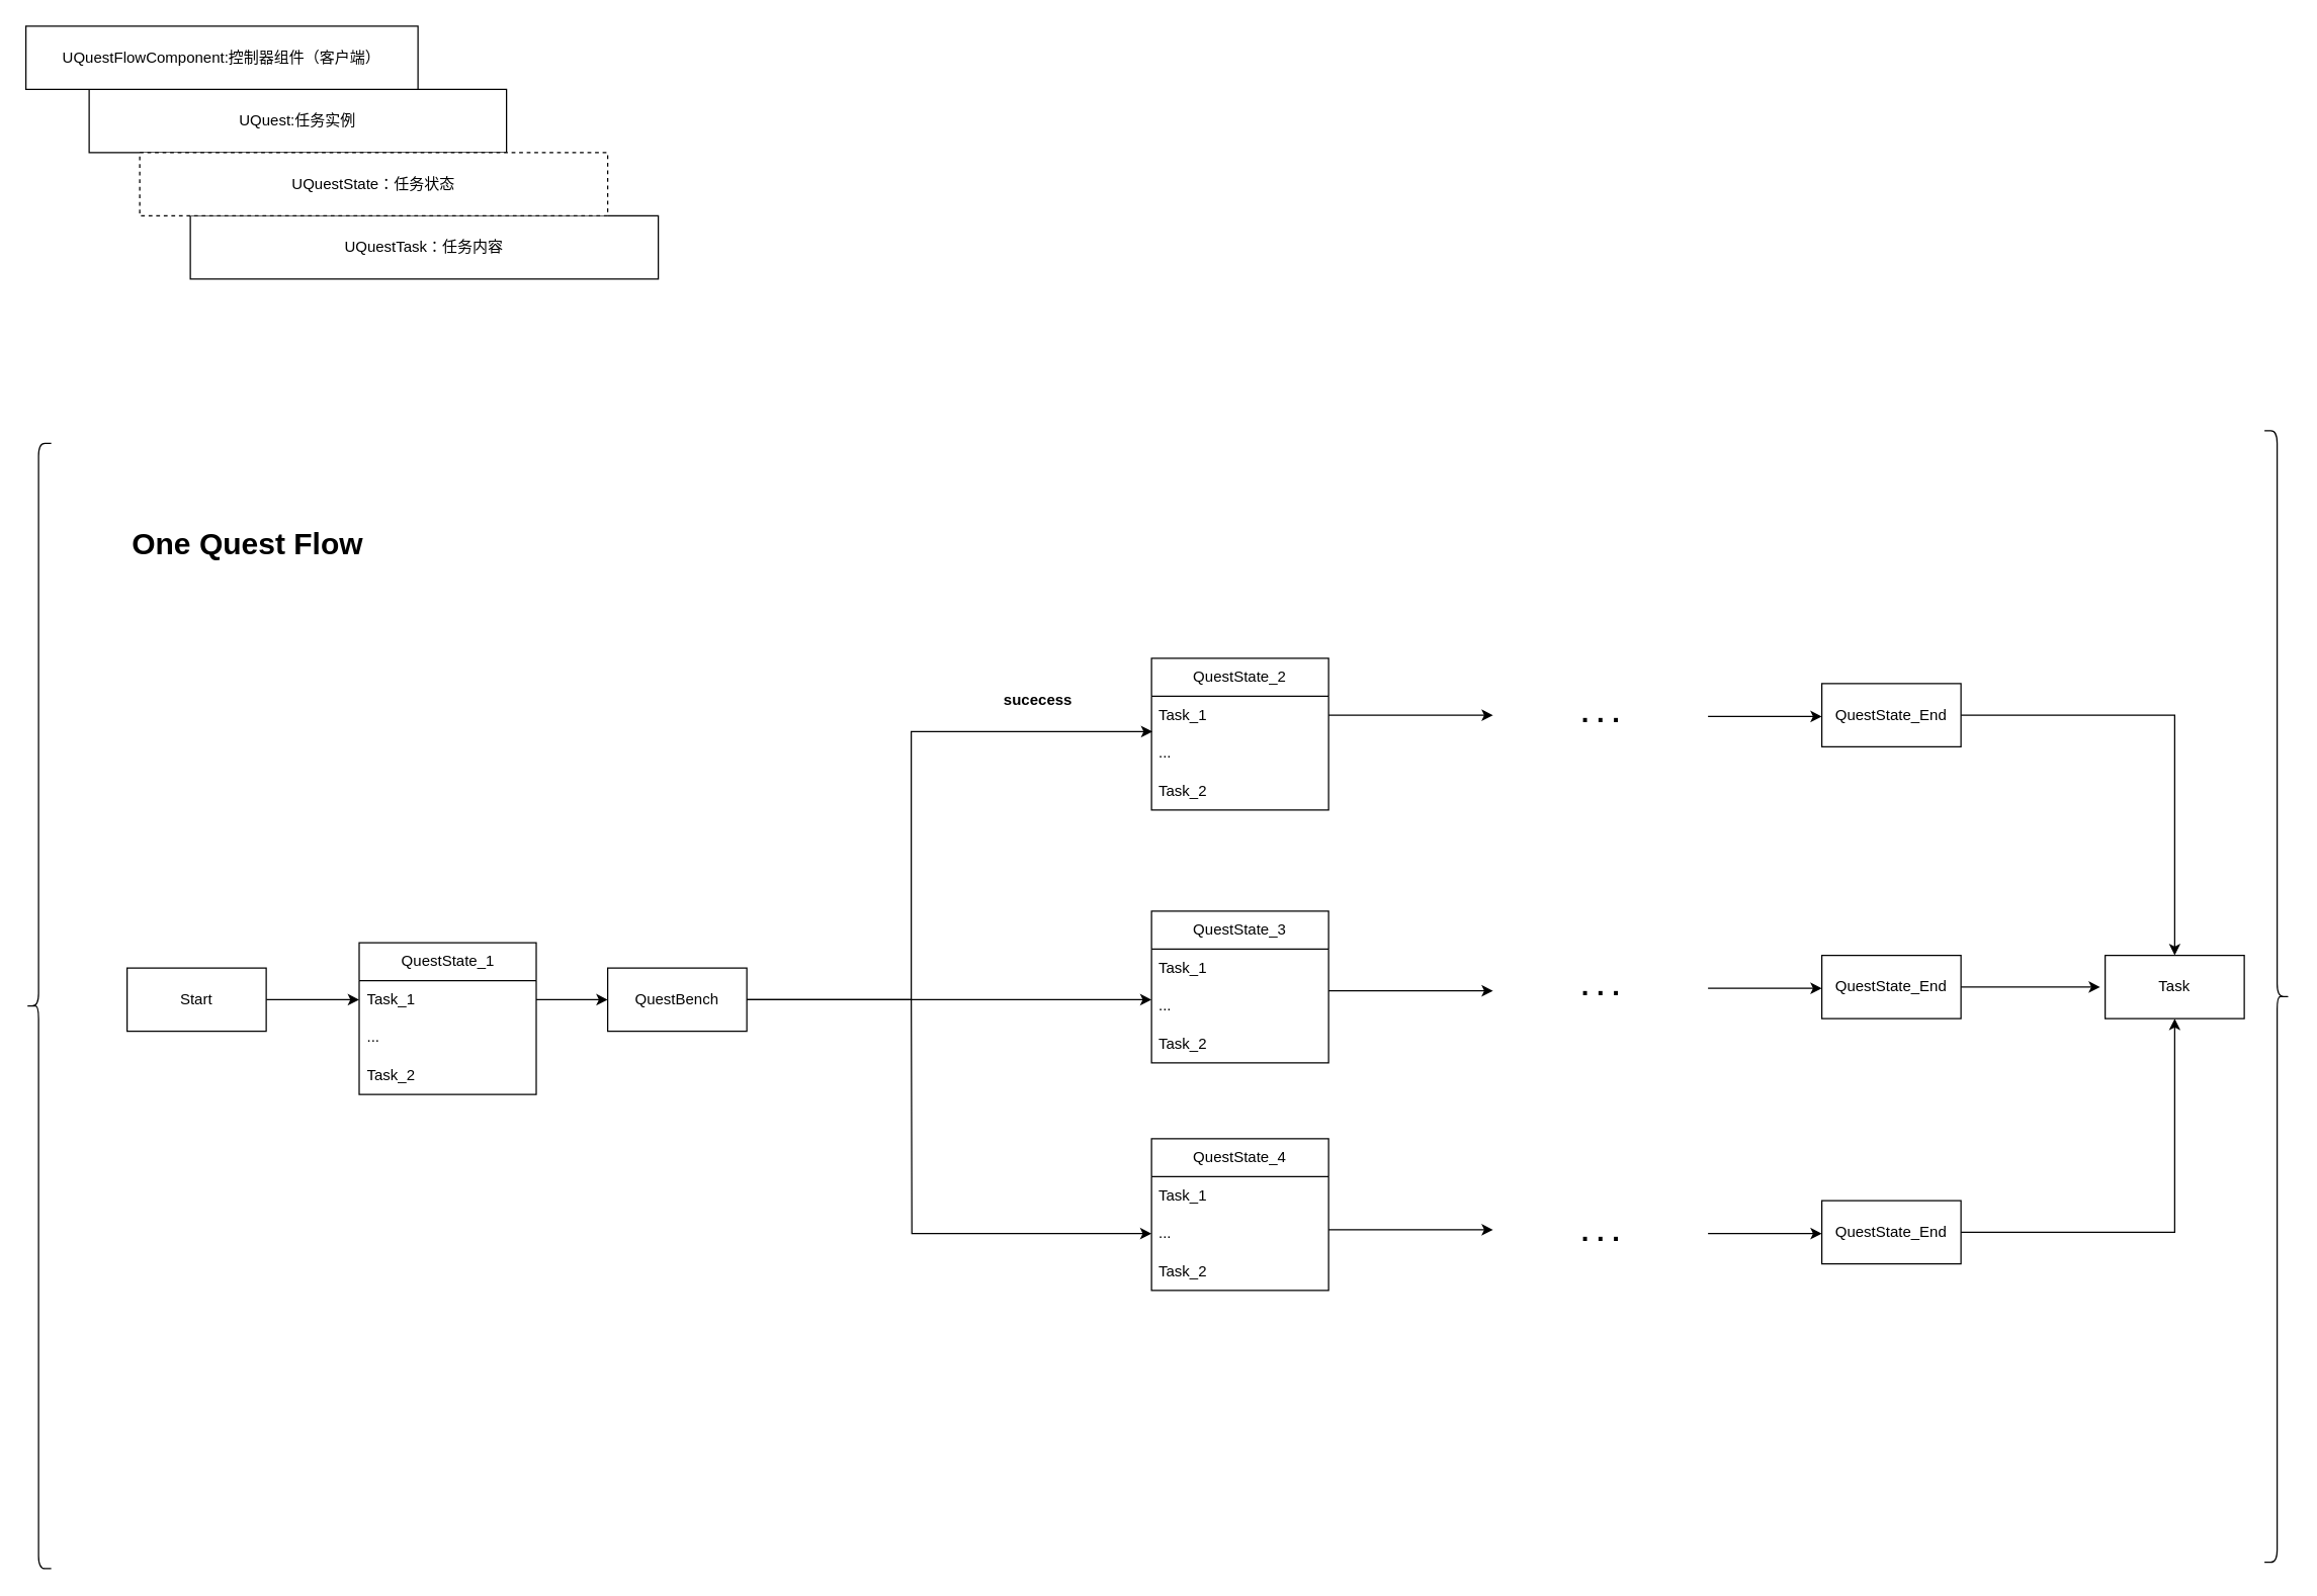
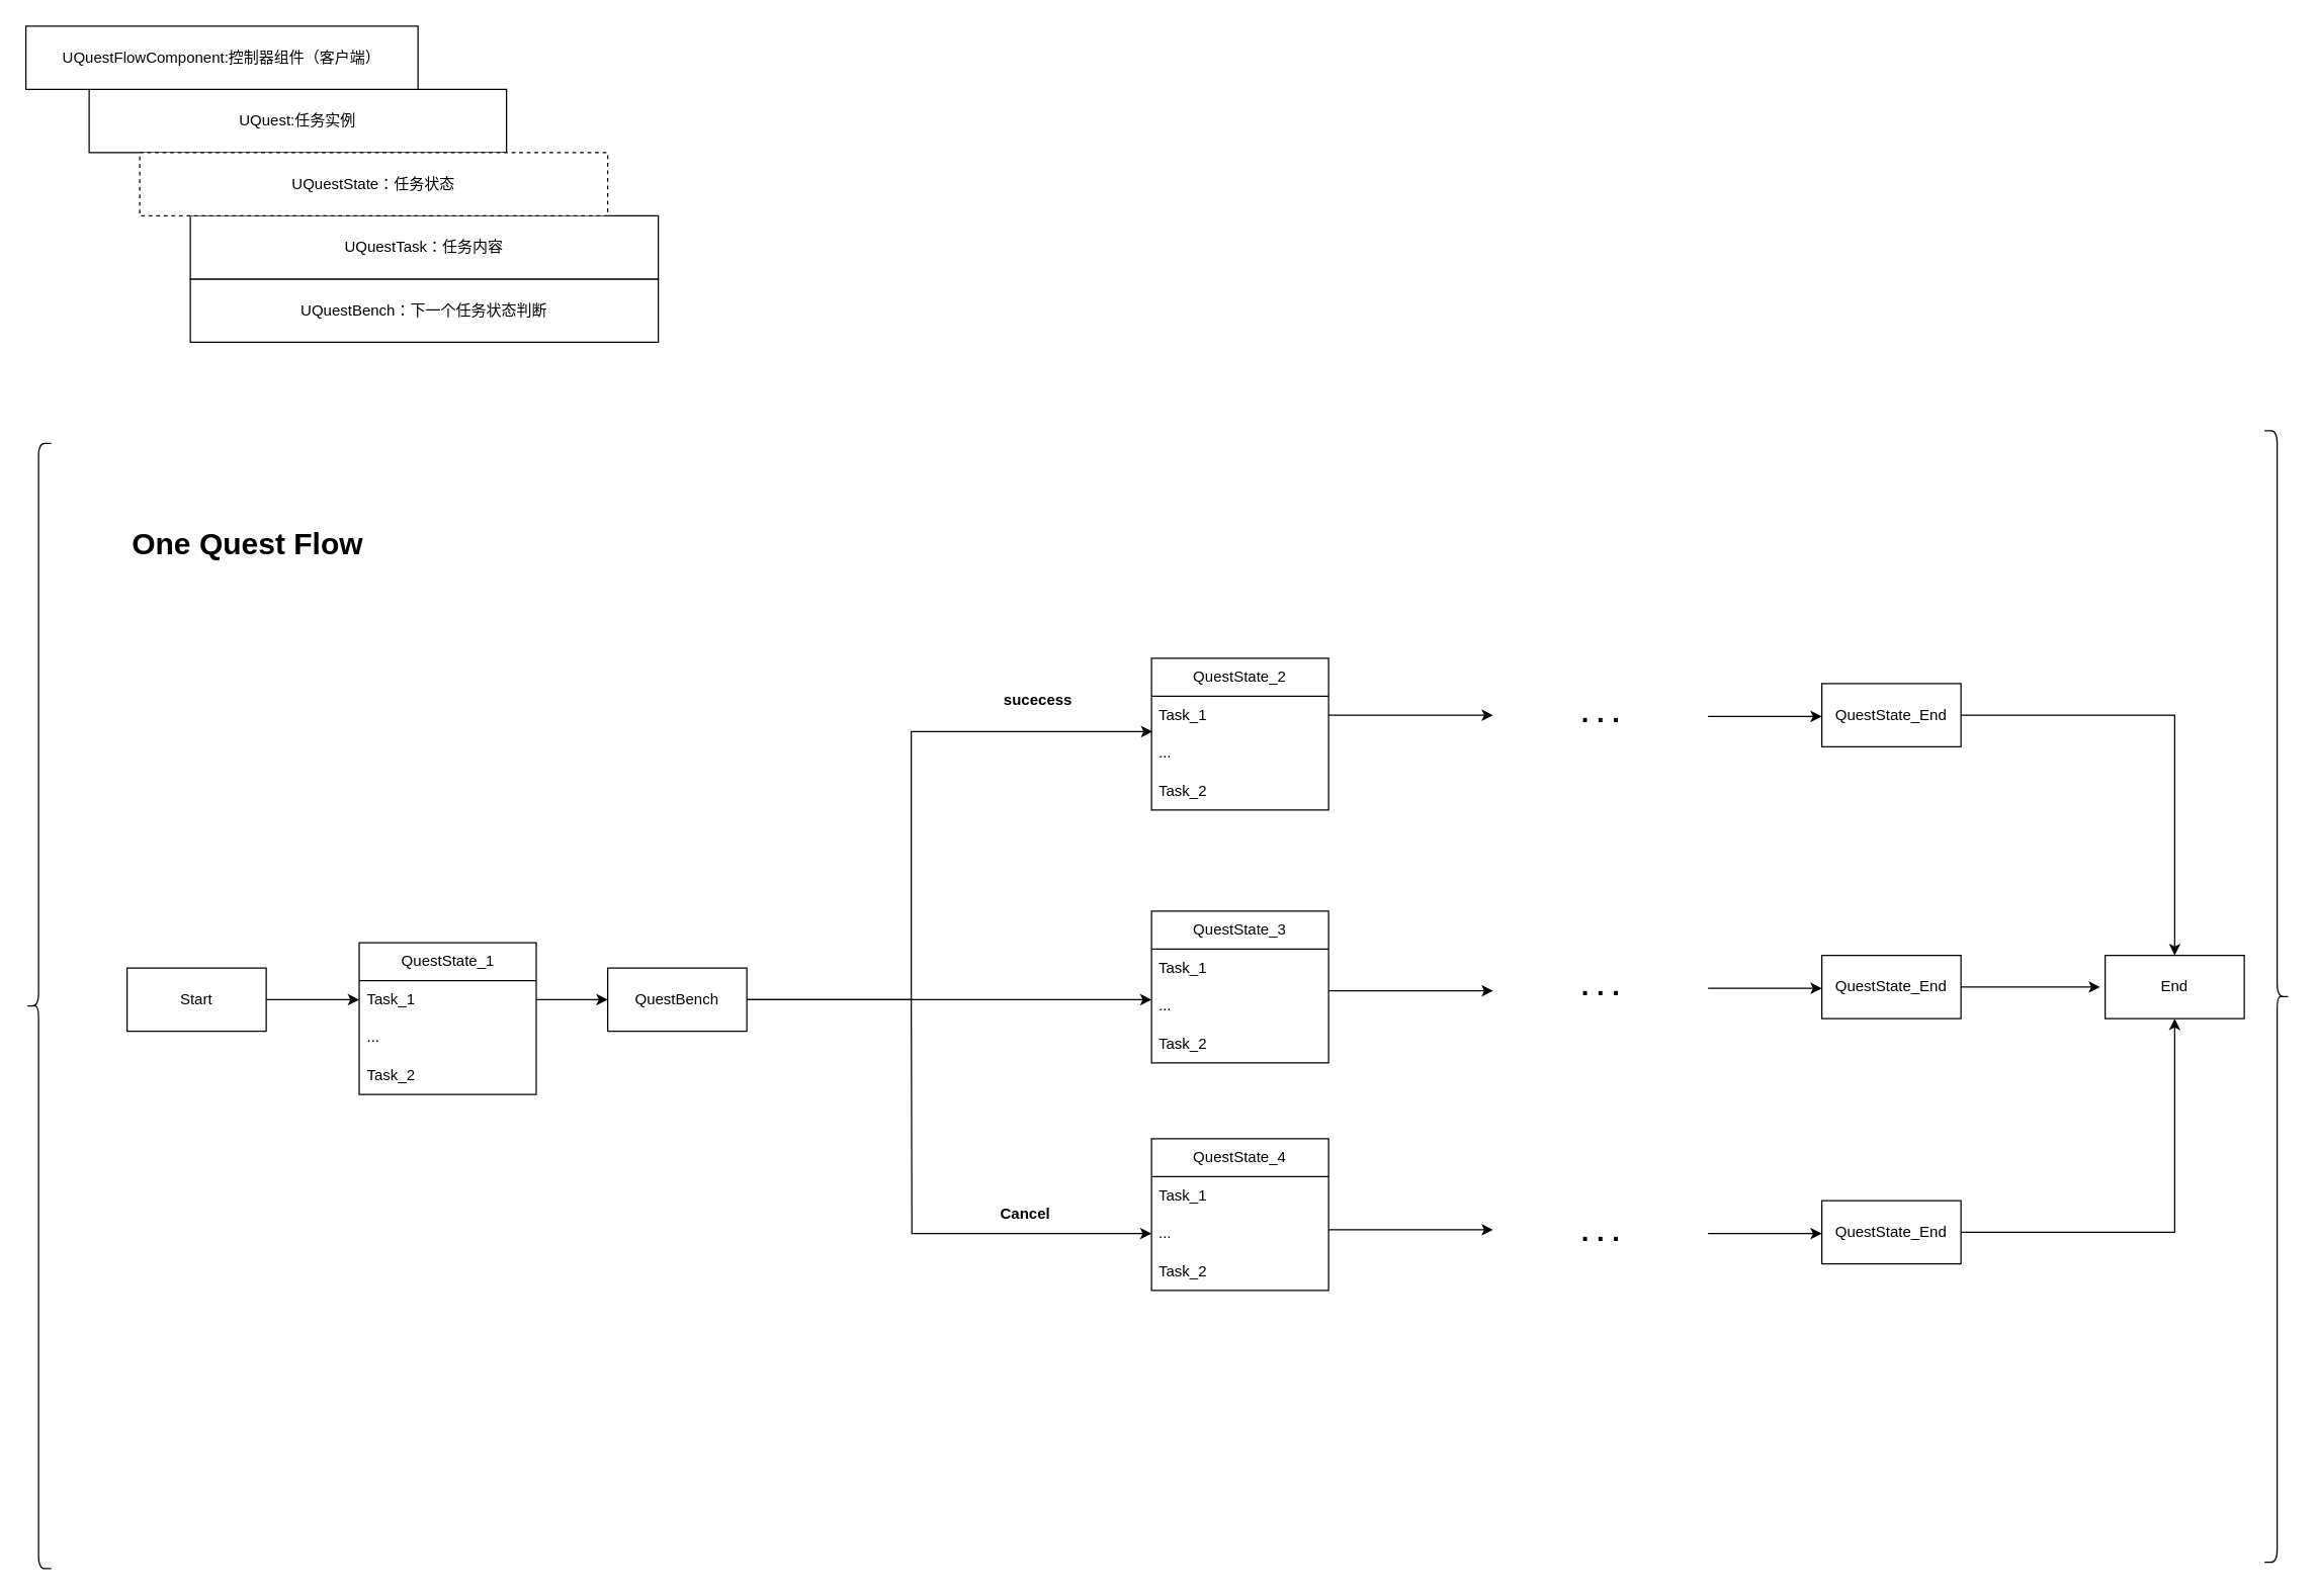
+ <mxCell id="48" value="UQuestBench：下一个任务状态判断" style="html=1;whiteSpace=wrap;" vertex="1" parent="1"><mxGeometry x="150" y="220" width="370" height="50" as="geometry" /></mxCell>
- <mxCell id="42" value="Task" style="html=1;whiteSpace=wrap;" vertex="1" parent="1"><mxGeometry x="1664" y="755" width="110" height="50" as="geometry" /></mxCell>
+ <mxCell id="42" value="End" style="html=1;whiteSpace=wrap;" vertex="1" parent="1"><mxGeometry x="1664" y="755" width="110" height="50" as="geometry" /></mxCell>
+ <mxCell id="25" value="Cancel" style="text;align=center;fontStyle=1;verticalAlign=middle;spacingLeft=3;spacingRight=3;strokeColor=none;rotatable=0;points=[[0,0.5],[1,0.5]];portConstraint=eastwest;html=1;" vertex="1" parent="1"><mxGeometry x="770" y="947" width="80" height="26" as="geometry" /></mxCell>
